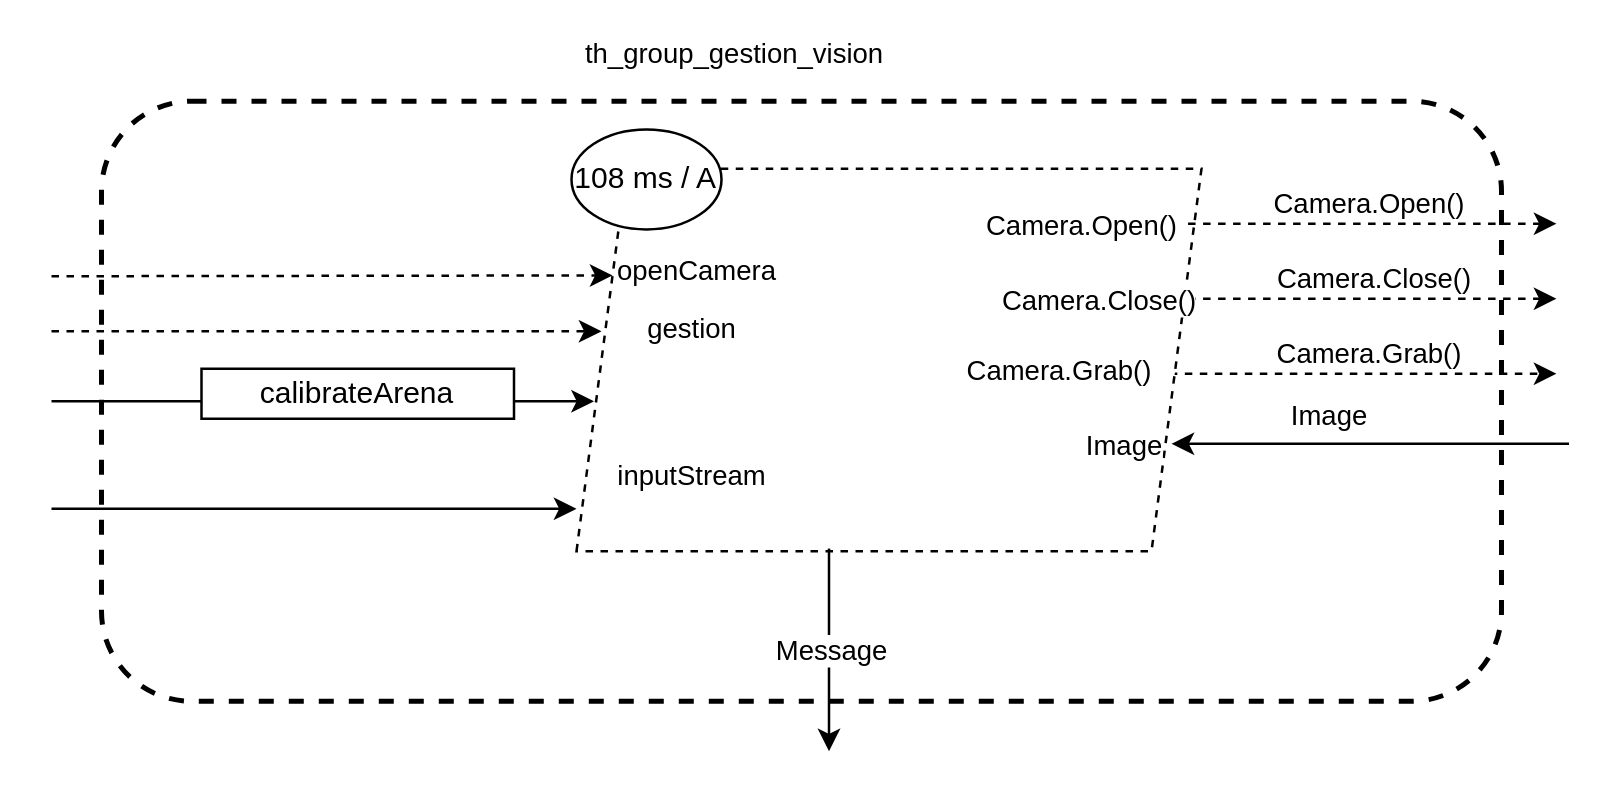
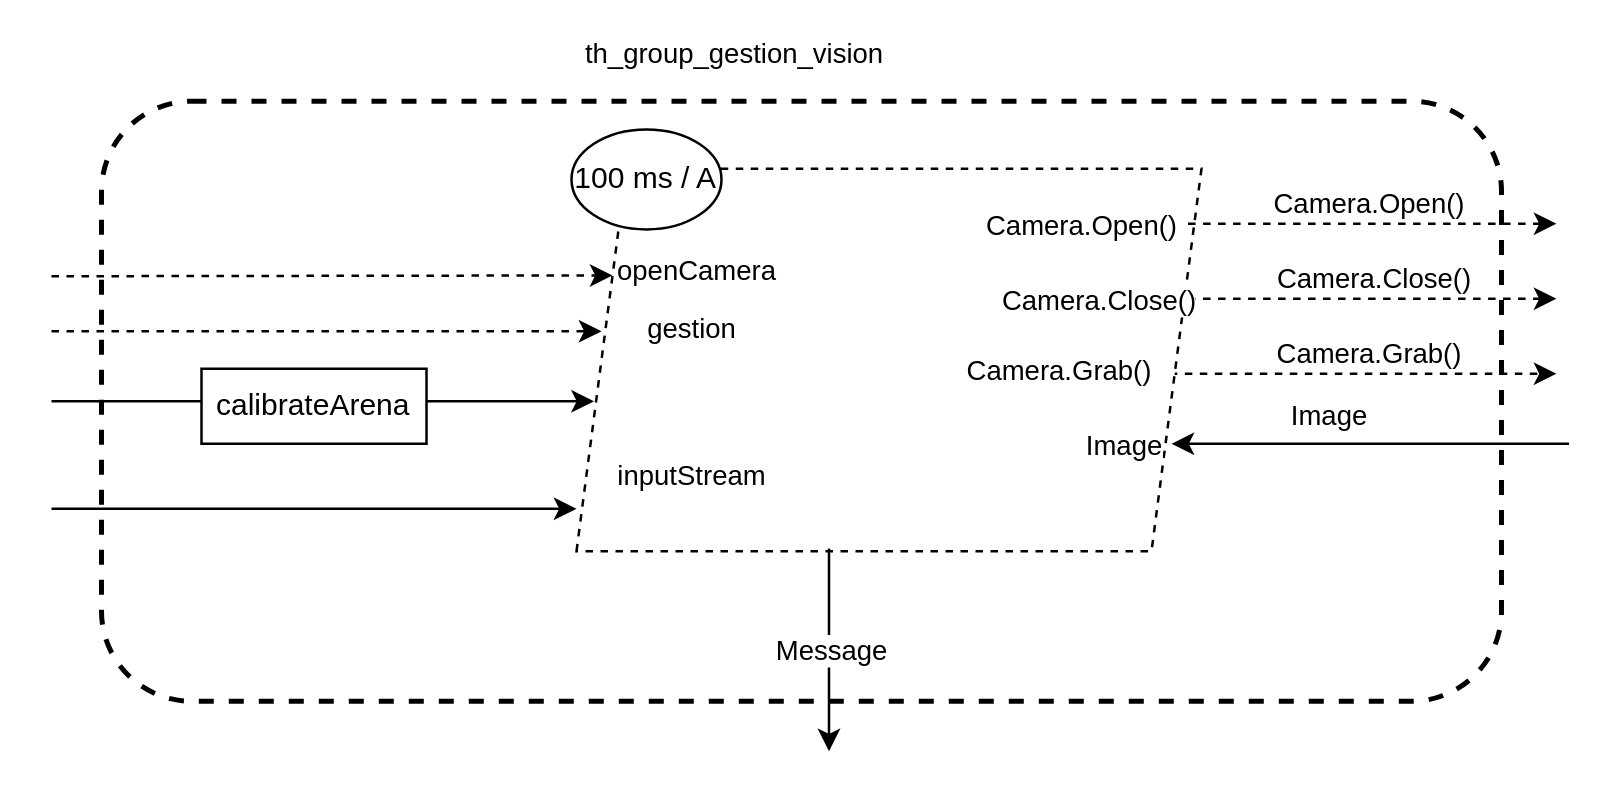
- <mxCell id="13" value="108 ms / A" style="ellipse;whiteSpace=wrap;html=1;" vertex="1" parent="1"><mxGeometry x="228" y="51.25" width="60" height="40" as="geometry" /></mxCell>
+ <mxCell id="13" value="100 ms / A" style="ellipse;whiteSpace=wrap;html=1;" vertex="1" parent="1"><mxGeometry x="228" y="51.25" width="60" height="40" as="geometry" /></mxCell>
- <mxCell id="26" value="calibrateArena" style="rounded=0;whiteSpace=wrap;html=1;" vertex="1" parent="1"><mxGeometry x="80" y="147" width="125" height="20" as="geometry" /></mxCell>
+ <mxCell id="26" value="calibrateArena" style="rounded=0;whiteSpace=wrap;html=1;" vertex="1" parent="1"><mxGeometry x="80" y="147" width="90" height="30" as="geometry" /></mxCell>
